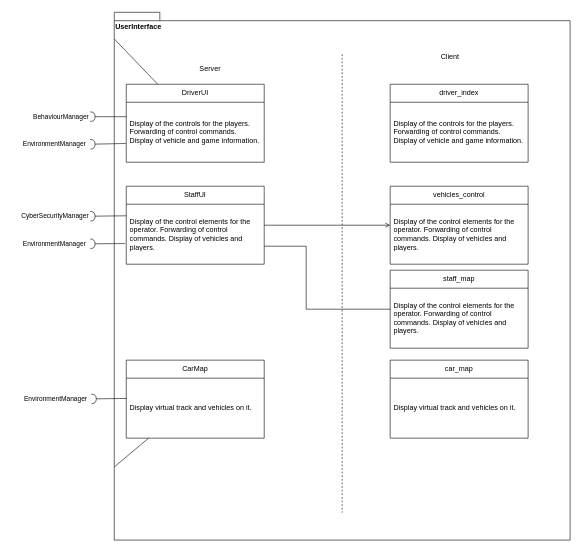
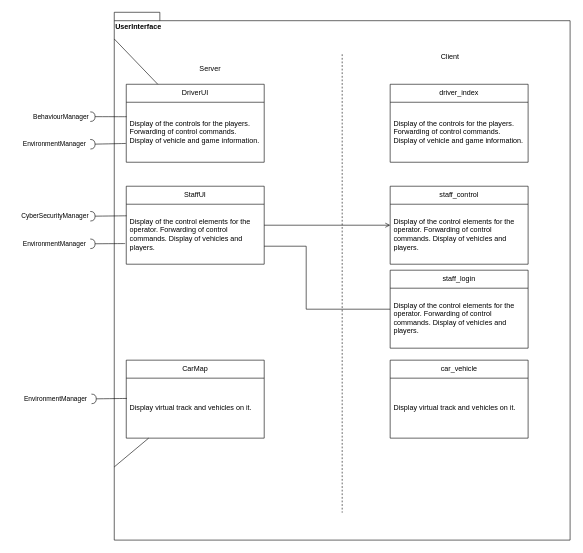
- <mxCell id="26" value="vehicles_control" style="swimlane;fontStyle=0;childLayout=stackLayout;horizontal=1;startSize=30;horizontalStack=0;resizeParent=1;resizeParentMax=0;resizeLast=0;collapsible=1;marginBottom=0;whiteSpace=wrap;html=1;" vertex="1" parent="1"><mxGeometry x="650" y="310" width="230" height="130" as="geometry" /></mxCell>
+ <mxCell id="26" value="staff_control" style="swimlane;fontStyle=0;childLayout=stackLayout;horizontal=1;startSize=30;horizontalStack=0;resizeParent=1;resizeParentMax=0;resizeLast=0;collapsible=1;marginBottom=0;whiteSpace=wrap;html=1;" vertex="1" parent="1"><mxGeometry x="650" y="310" width="230" height="130" as="geometry" /></mxCell>
- <mxCell id="32" value="staff_map" style="swimlane;fontStyle=0;childLayout=stackLayout;horizontal=1;startSize=30;horizontalStack=0;resizeParent=1;resizeParentMax=0;resizeLast=0;collapsible=1;marginBottom=0;whiteSpace=wrap;html=1;" vertex="1" parent="1"><mxGeometry x="650" y="450" width="230" height="130" as="geometry" /></mxCell>
+ <mxCell id="32" value="staff_login" style="swimlane;fontStyle=0;childLayout=stackLayout;horizontal=1;startSize=30;horizontalStack=0;resizeParent=1;resizeParentMax=0;resizeLast=0;collapsible=1;marginBottom=0;whiteSpace=wrap;html=1;" vertex="1" parent="1"><mxGeometry x="650" y="450" width="230" height="130" as="geometry" /></mxCell>
- <mxCell id="29" value="car_map" style="swimlane;fontStyle=0;childLayout=stackLayout;horizontal=1;startSize=30;horizontalStack=0;resizeParent=1;resizeParentMax=0;resizeLast=0;collapsible=1;marginBottom=0;whiteSpace=wrap;html=1;" vertex="1" parent="1"><mxGeometry x="650" y="600" width="230" height="130" as="geometry" /></mxCell>
+ <mxCell id="29" value="car_vehicle" style="swimlane;fontStyle=0;childLayout=stackLayout;horizontal=1;startSize=30;horizontalStack=0;resizeParent=1;resizeParentMax=0;resizeLast=0;collapsible=1;marginBottom=0;whiteSpace=wrap;html=1;" vertex="1" parent="1"><mxGeometry x="650" y="600" width="230" height="130" as="geometry" /></mxCell>
